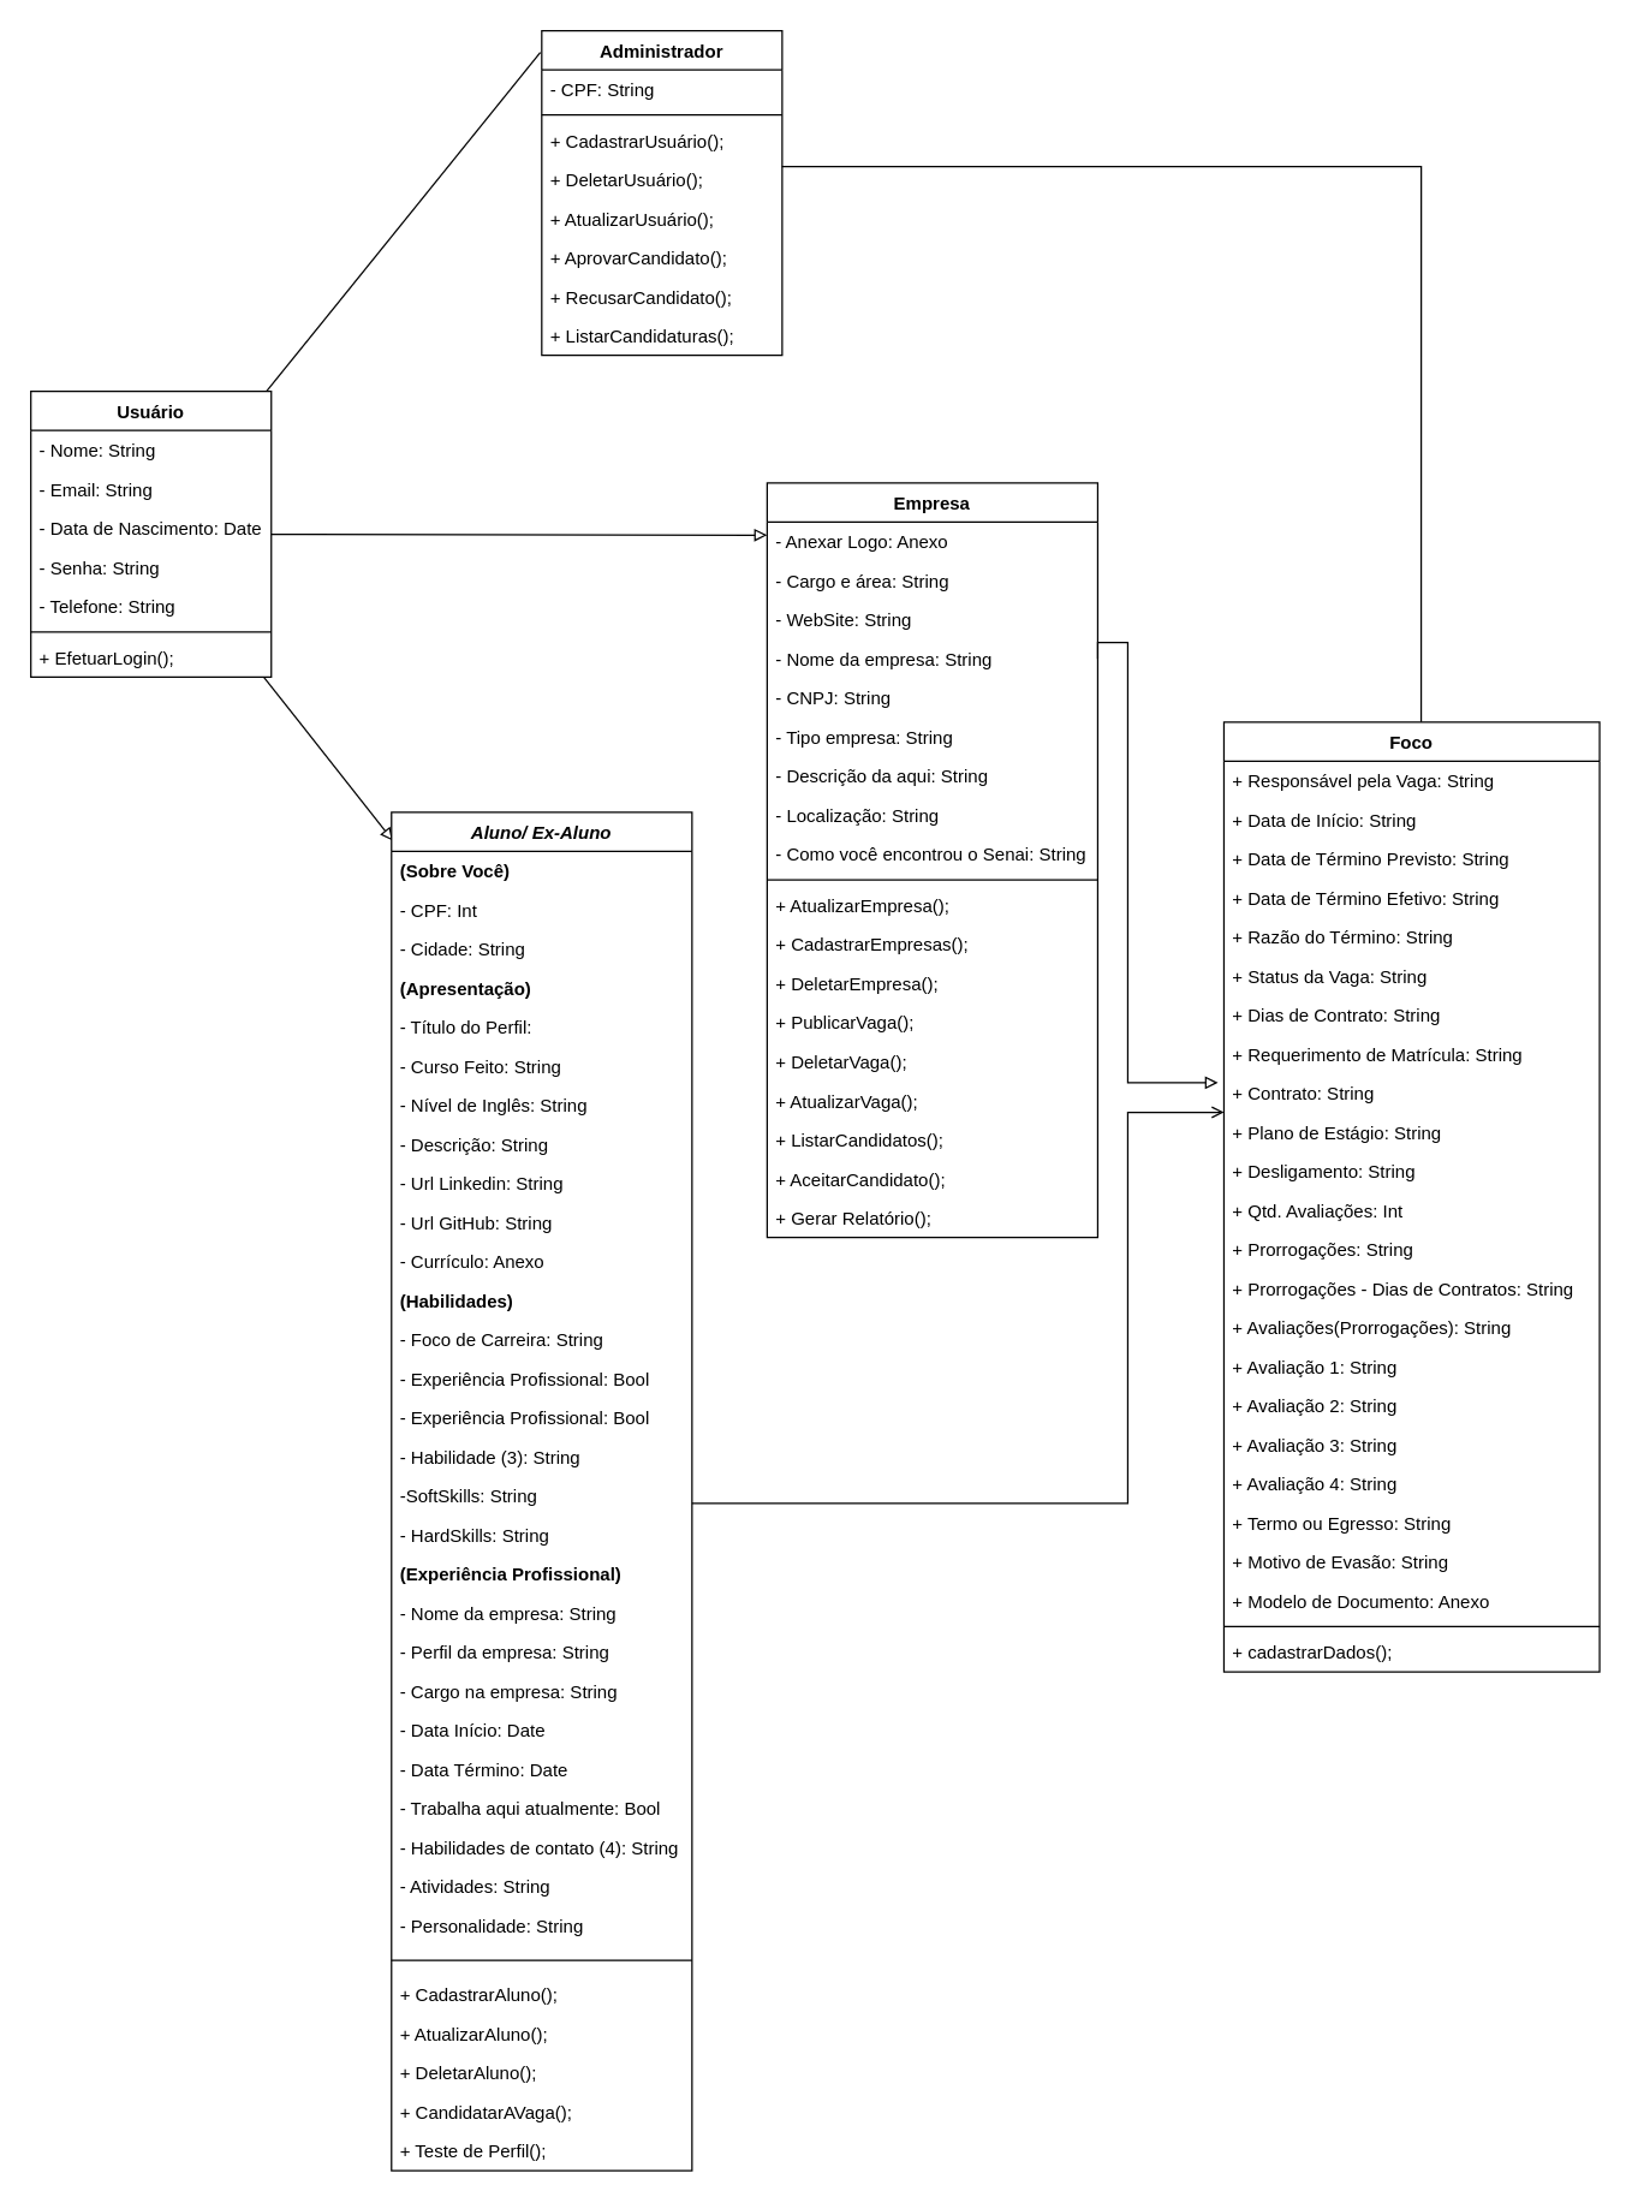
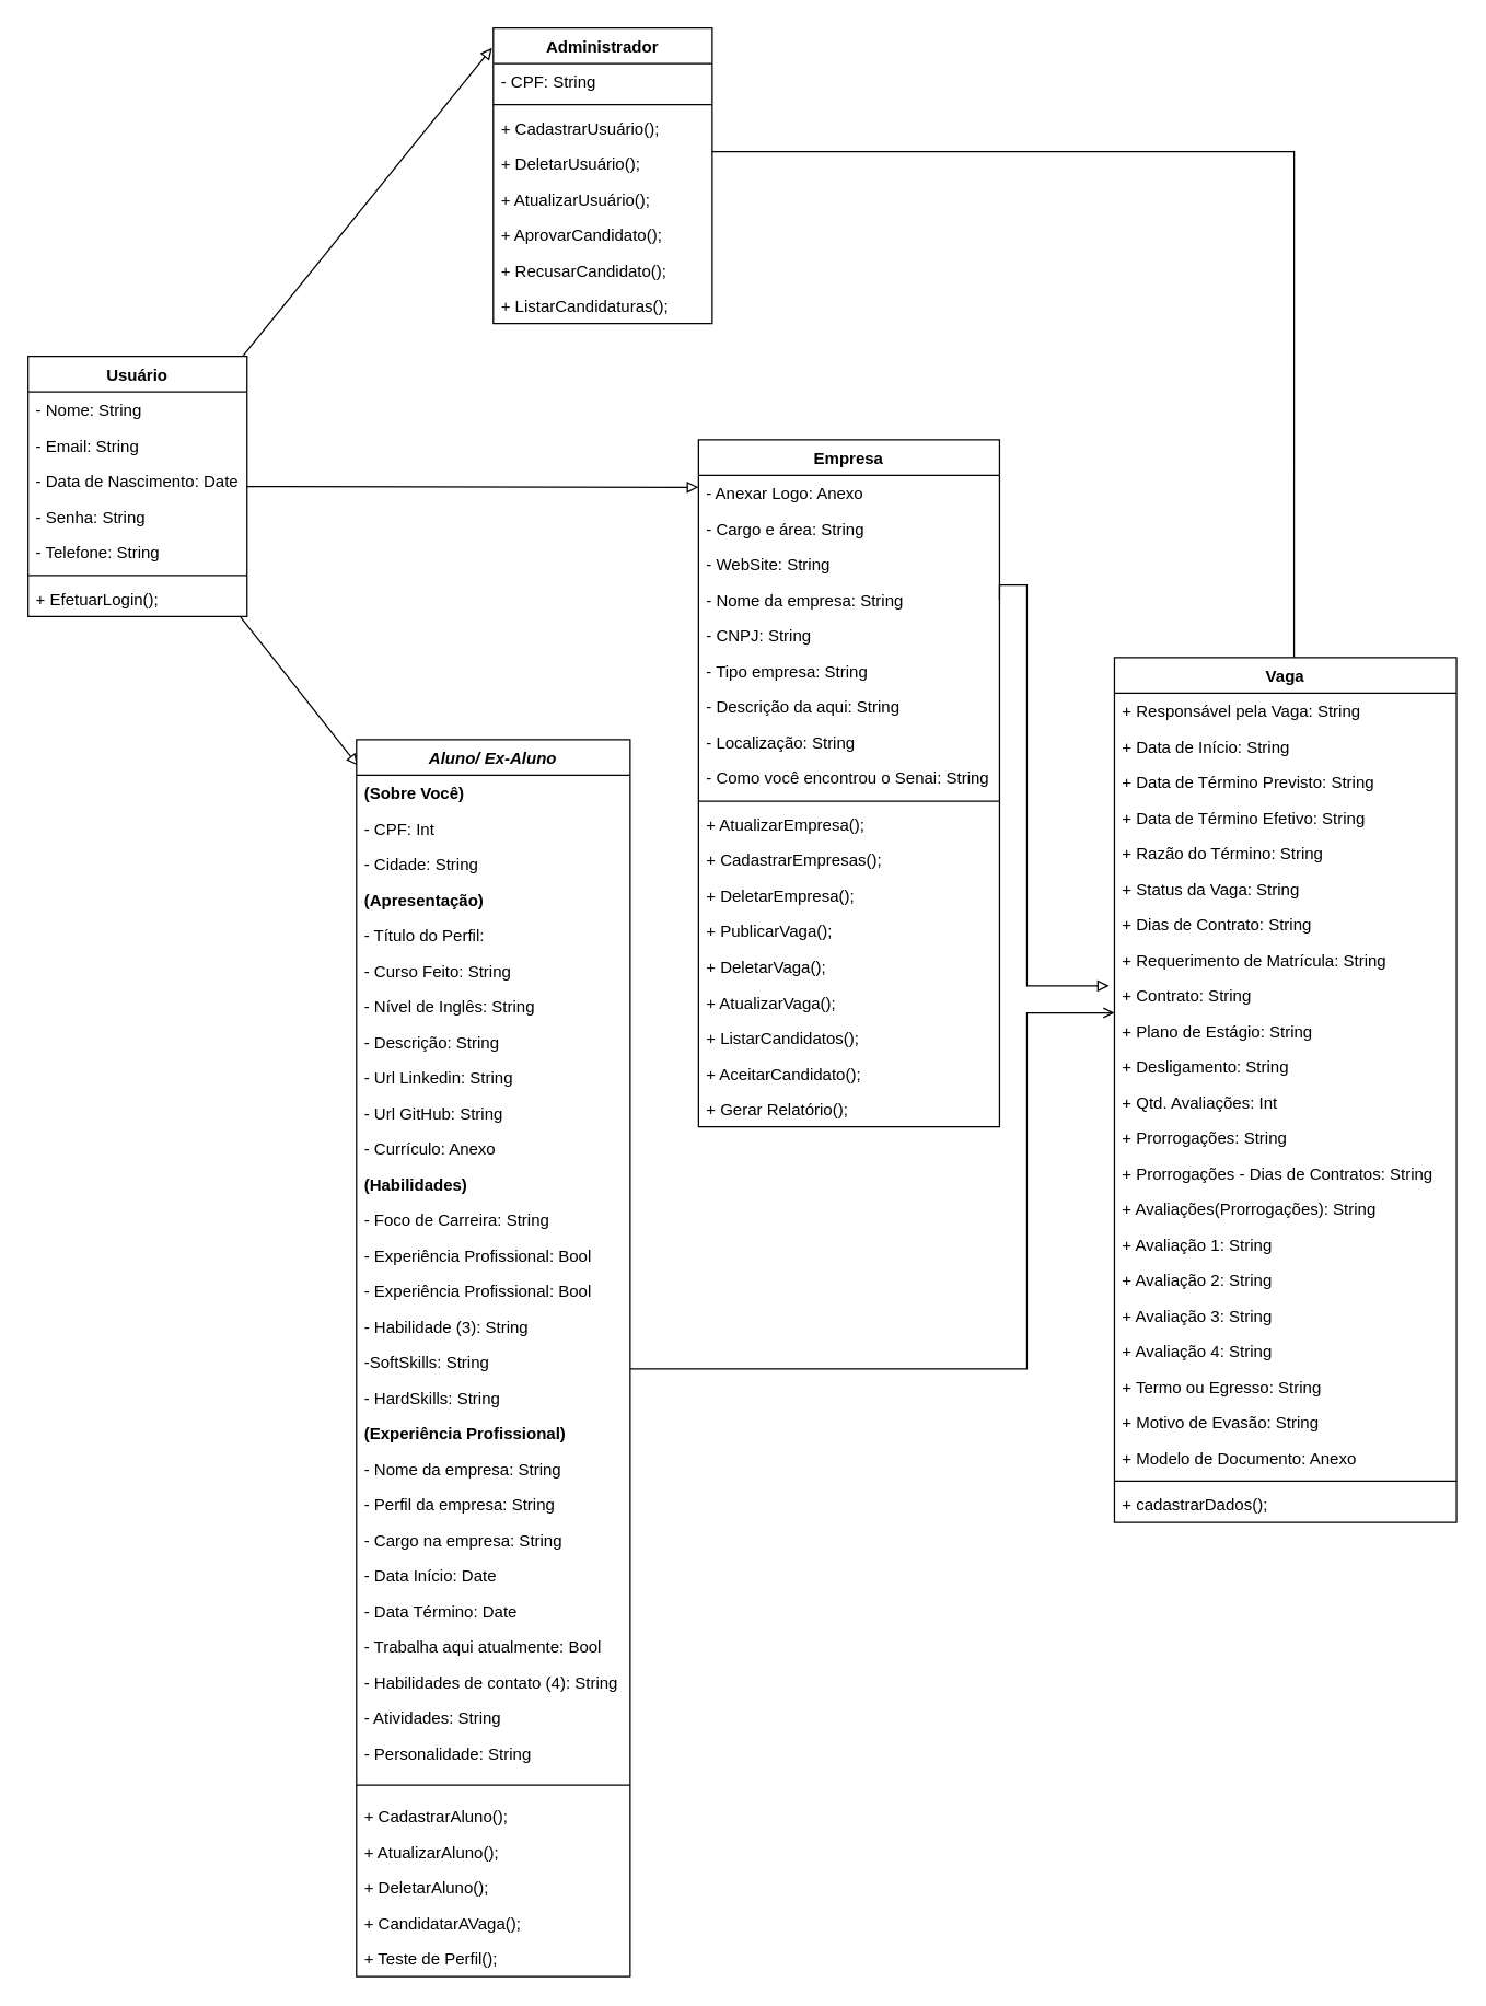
- <mxCell id="4" style="edgeStyle=none;rounded=0;orthogonalLoop=1;jettySize=auto;html=1;entryX=-0.006;entryY=0.067;entryDx=0;entryDy=0;entryPerimeter=0;endArrow=none;endFill=0;" parent="1" source="5" target="14" edge="1"><mxGeometry relative="1" as="geometry" /></mxCell>
+ <mxCell id="4" style="edgeStyle=none;rounded=0;orthogonalLoop=1;jettySize=auto;html=1;entryX=-0.006;entryY=0.067;entryDx=0;entryDy=0;entryPerimeter=0;endArrow=block;endFill=0;" parent="1" source="5" target="14" edge="1"><mxGeometry relative="1" as="geometry" /></mxCell>
- <mxCell id="79" value="Foco" style="swimlane;fontStyle=1;align=center;verticalAlign=top;childLayout=stackLayout;horizontal=1;startSize=26;horizontalStack=0;resizeParent=1;resizeParentMax=0;resizeLast=0;collapsible=1;marginBottom=0;" parent="1" vertex="1"><mxGeometry x="814" y="480" width="250" height="632" as="geometry" /></mxCell>
+ <mxCell id="79" value="Vaga" style="swimlane;fontStyle=1;align=center;verticalAlign=top;childLayout=stackLayout;horizontal=1;startSize=26;horizontalStack=0;resizeParent=1;resizeParentMax=0;resizeLast=0;collapsible=1;marginBottom=0;" parent="1" vertex="1"><mxGeometry x="814" y="480" width="250" height="632" as="geometry" /></mxCell>
